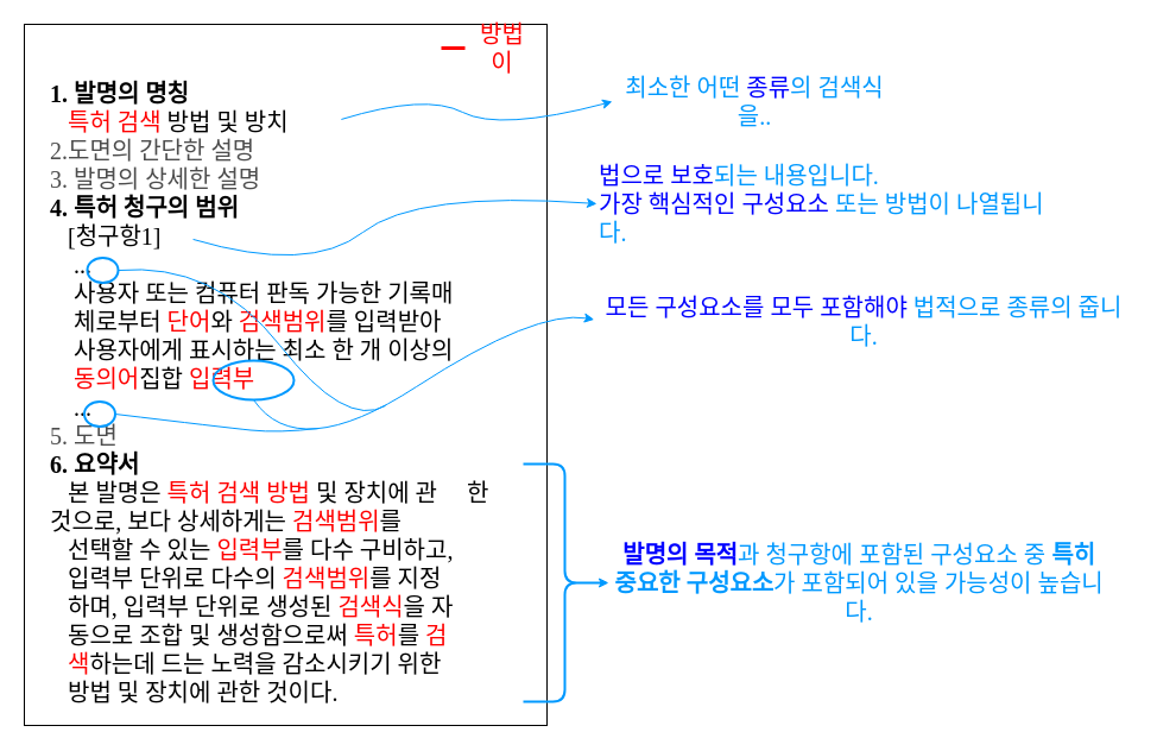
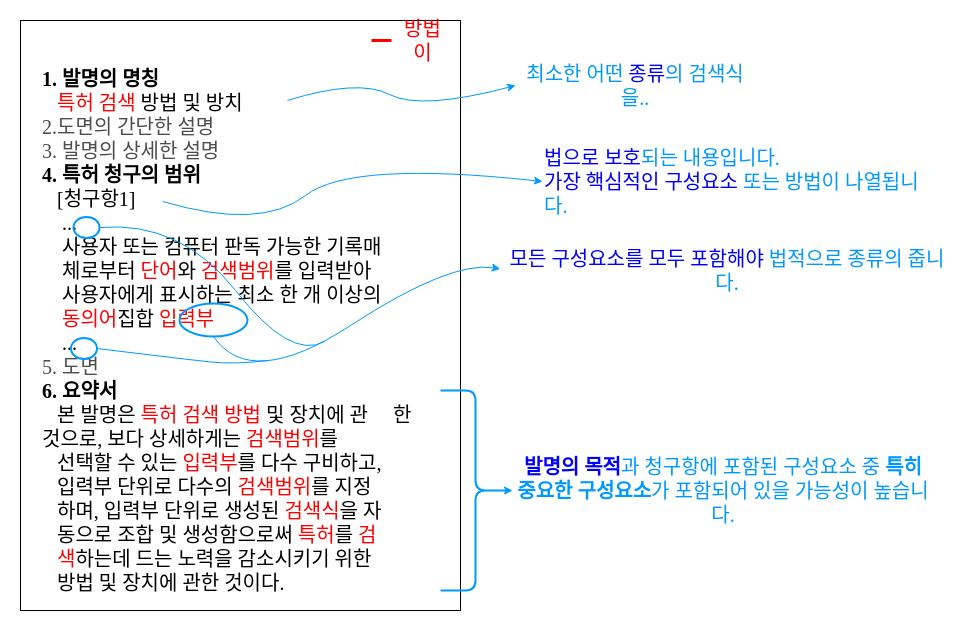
- <mxCell id="6" value="&lt;font color=&quot;#0000ff&quot;&gt;법으로 보호&lt;/font&gt;되는 내용입니다.&lt;br&gt;&lt;font color=&quot;#0000ff&quot;&gt;가장 핵심적인 구성요소&lt;/font&gt; 또는 방법이 나열됩니다." style="text;html=1;strokeColor=none;fillColor=none;align=left;verticalAlign=middle;whiteSpace=wrap;rounded=0;fontFamily=배달의민족 한나체 pro;fontSize=20;fontColor=#0099FF;" vertex="1" parent="1"><mxGeometry x="502" y="146" width="383" height="50" as="geometry" /></mxCell>
+ <mxCell id="6" value="&lt;font color=&quot;#0000ff&quot;&gt;법으로 보호&lt;/font&gt;되는 내용입니다.&lt;br&gt;&lt;font color=&quot;#0000ff&quot;&gt;가장 핵심적인 구성요소&lt;/font&gt; 또는 방법이 나열됩니다." style="text;html=1;strokeColor=none;fillColor=none;align=left;verticalAlign=middle;whiteSpace=wrap;rounded=0;fontFamily=배달의민족 한나체 pro;fontSize=20;fontColor=#0099FF;" vertex="1" parent="1"><mxGeometry x="542" y="156" width="383" height="50" as="geometry" /></mxCell>
